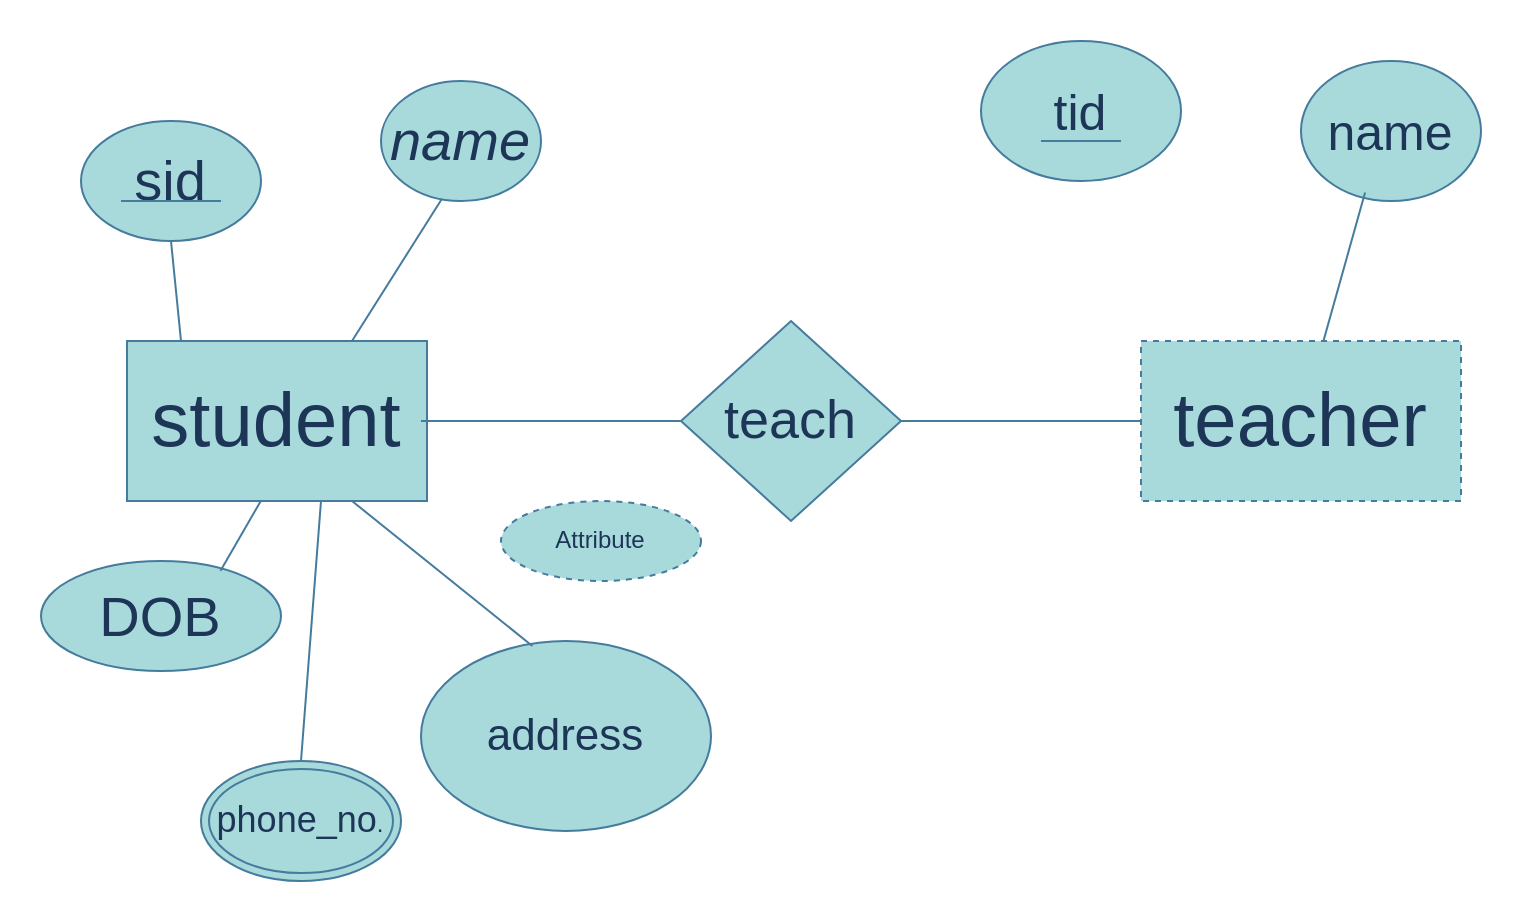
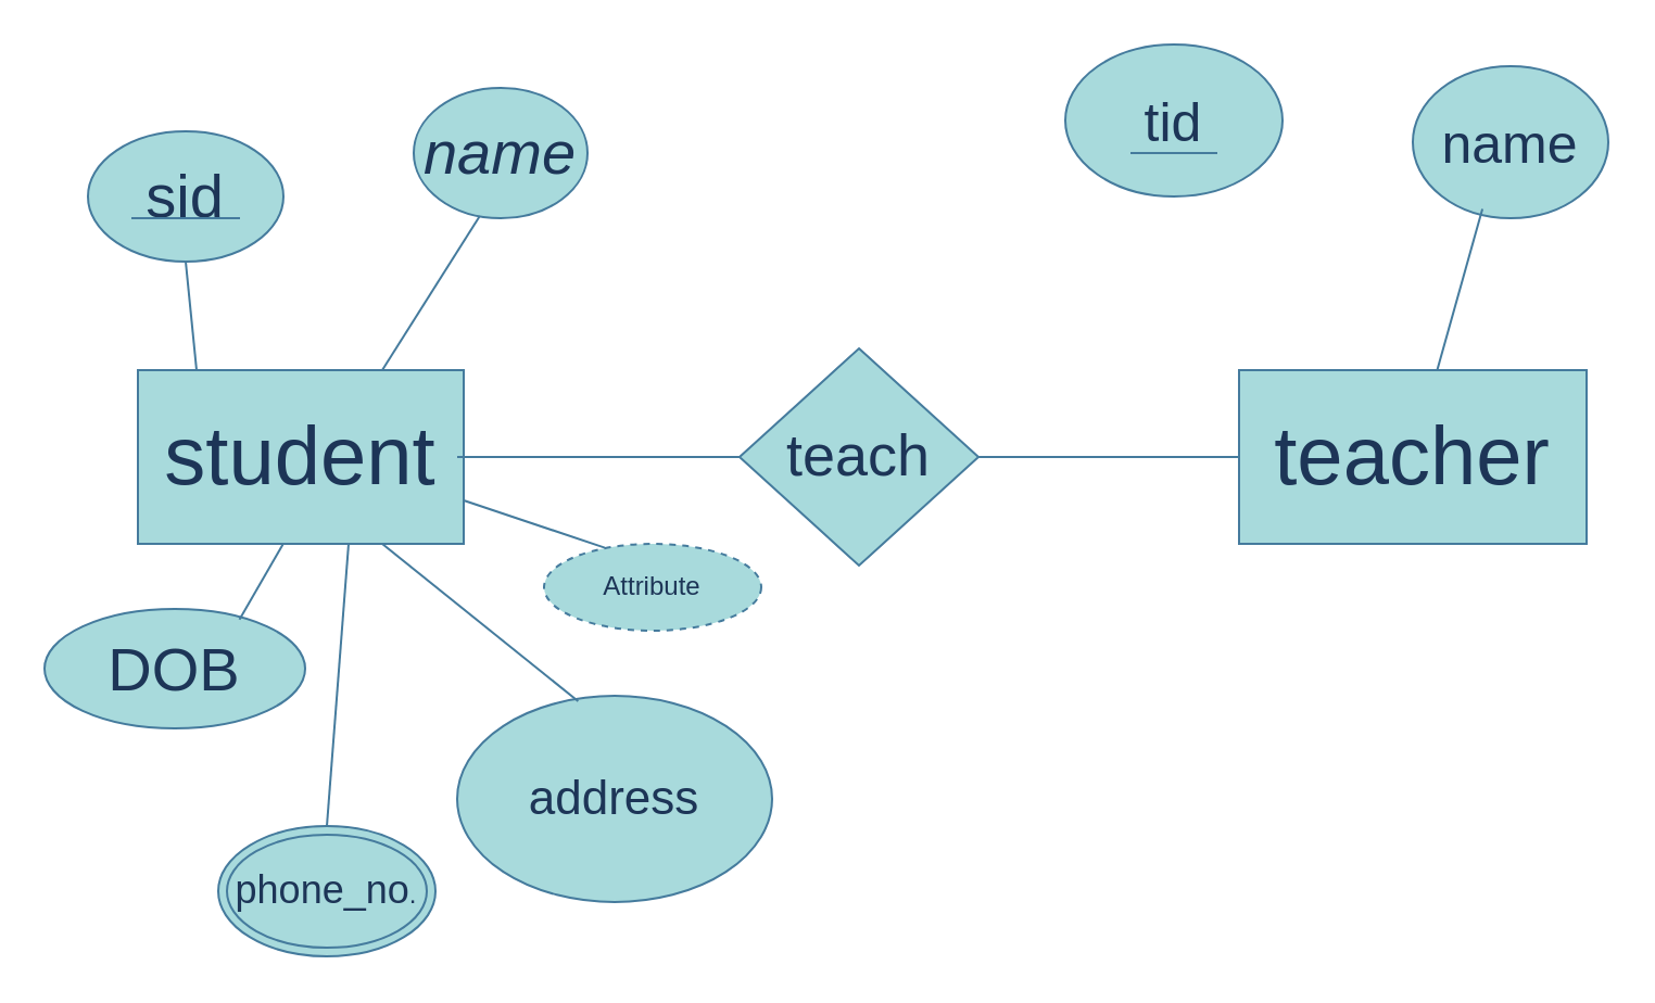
- <mxCell id="2" value="teacher" style="rounded=0;whiteSpace=wrap;html=1;fontSize=38;labelBackgroundColor=none;fillColor=#A8DADC;strokeColor=#457B9D;fontColor=#1D3557;dashed=1;" vertex="1" parent="1"><mxGeometry x="570" y="170" width="160" height="80" as="geometry" /></mxCell>
+ <mxCell id="2" value="teacher" style="rounded=0;whiteSpace=wrap;html=1;fontSize=38;labelBackgroundColor=none;fillColor=#A8DADC;strokeColor=#457B9D;fontColor=#1D3557;" vertex="1" parent="1"><mxGeometry x="570" y="170" width="160" height="80" as="geometry" /></mxCell>
+ <mxCell id="23" value="" style="endArrow=none;html=1;rounded=0;strokeColor=#457B9D;exitX=0.28;exitY=0.045;exitDx=0;exitDy=0;exitPerimeter=0;entryX=1;entryY=0.75;entryDx=0;entryDy=0;labelBackgroundColor=none;fontColor=default;" edge="1" parent="1" source="22" target="3"><mxGeometry width="50" height="50" relative="1" as="geometry"><mxPoint x="380" y="280" as="sourcePoint" /><mxPoint x="430" y="230" as="targetPoint" /></mxGeometry></mxCell>
